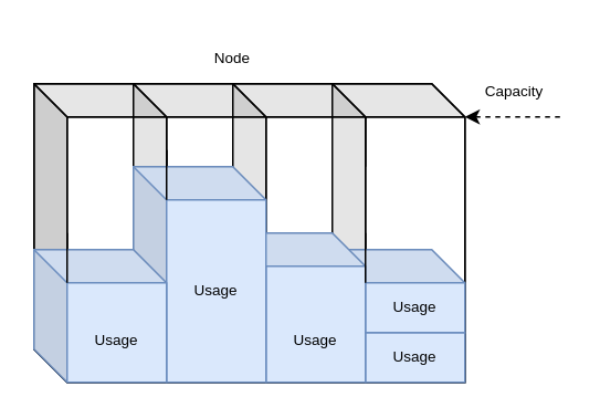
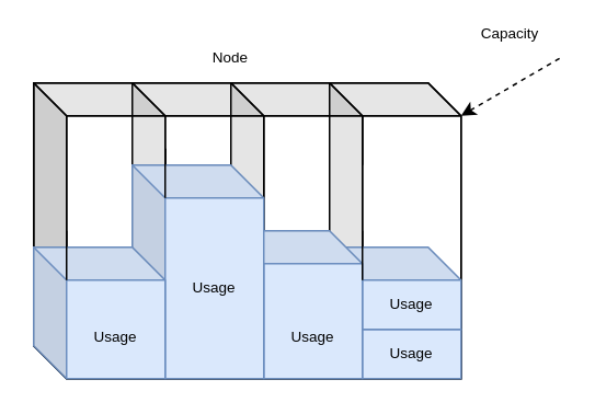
- <mxCell id="24" value="Capacity" style="text;html=1;strokeColor=none;fillColor=none;align=center;verticalAlign=middle;whiteSpace=wrap;rounded=0;fontSize=9;" parent="1" vertex="1"><mxGeometry x="280" y="40" width="60" height="30" as="geometry" /></mxCell>
+ <mxCell id="24" value="Capacity" style="text;html=1;strokeColor=none;fillColor=none;align=center;verticalAlign=middle;whiteSpace=wrap;rounded=0;fontSize=9;" parent="1" vertex="1"><mxGeometry x="280" y="5" width="60" height="30" as="geometry" /></mxCell>
